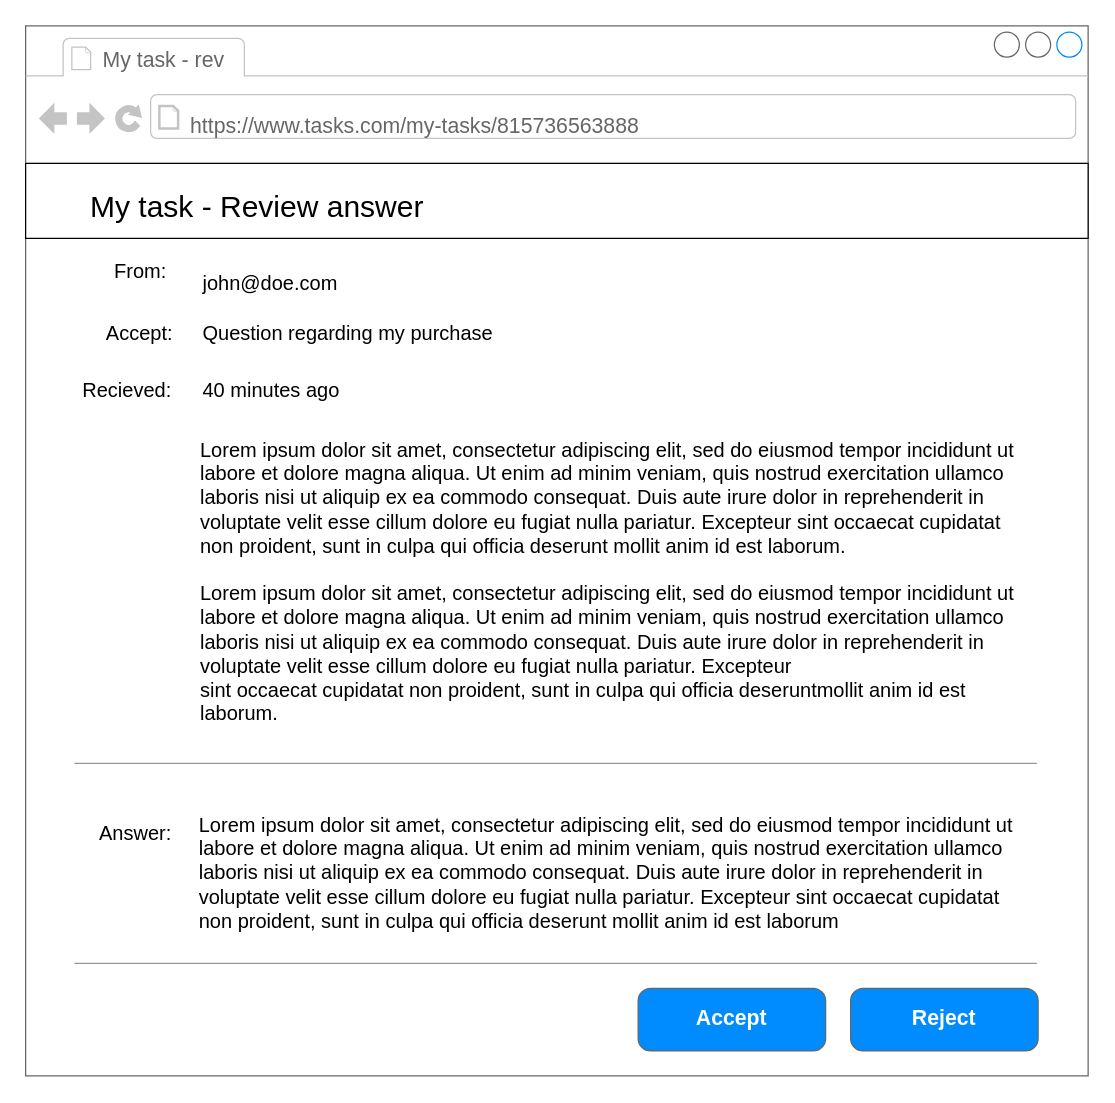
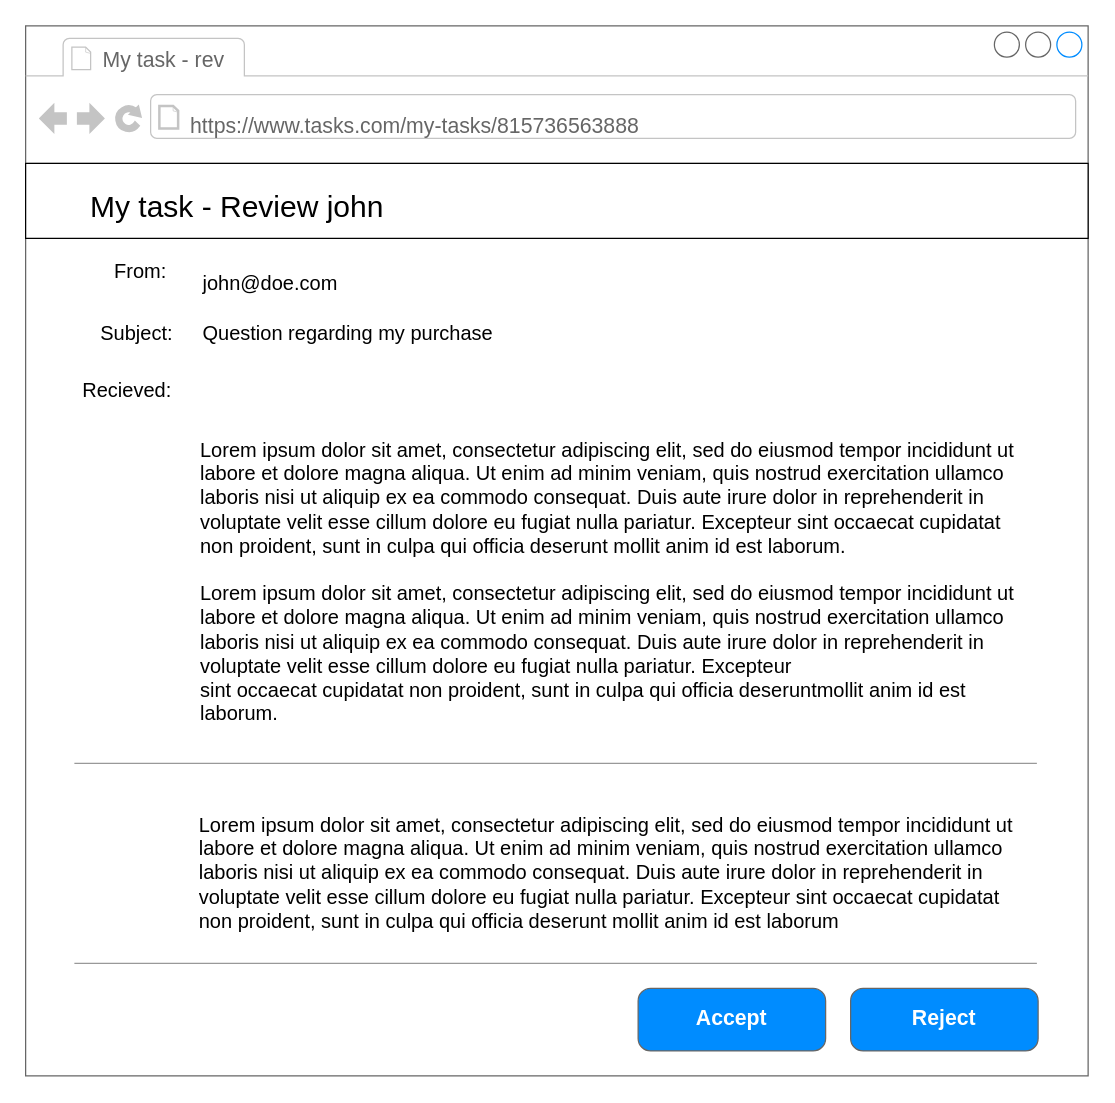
- <mxCell id="17" value="My task - Review answer" style="text;strokeColor=none;fillColor=none;align=left;verticalAlign=middle;whiteSpace=wrap;rounded=0;fontSize=24;" vertex="1" parent="1"><mxGeometry x="70" y="155" width="560" height="20" as="geometry" /></mxCell>
+ <mxCell id="17" value="My task - Review john" style="text;strokeColor=none;fillColor=none;align=left;verticalAlign=middle;whiteSpace=wrap;rounded=0;fontSize=24;" vertex="1" parent="1"><mxGeometry x="70" y="155" width="560" height="20" as="geometry" /></mxCell>
- <mxCell id="3" value="Accept:" style="text;strokeColor=none;fillColor=none;align=right;verticalAlign=top;whiteSpace=wrap;rounded=0;fontSize=16;" vertex="1" parent="1"><mxGeometry x="60" y="250" width="80" height="40" as="geometry" /></mxCell>
+ <mxCell id="3" value="Subject:" style="text;strokeColor=none;fillColor=none;align=right;verticalAlign=top;whiteSpace=wrap;rounded=0;fontSize=16;" vertex="1" parent="1"><mxGeometry x="60" y="250" width="80" height="40" as="geometry" /></mxCell>
- <mxCell id="4" value="40 minutes ago" style="text;strokeColor=none;fillColor=none;align=left;verticalAlign=top;whiteSpace=wrap;rounded=0;fontSize=16;" vertex="1" parent="1"><mxGeometry x="160" y="295" width="390" height="40" as="geometry" /></mxCell>
- <mxCell id="16" value="Answer:" style="text;strokeColor=none;fillColor=none;align=right;verticalAlign=top;whiteSpace=wrap;rounded=0;fontSize=16;" vertex="1" parent="1"><mxGeometry x="59" y="650" width="80" height="40" as="geometry" /></mxCell>
